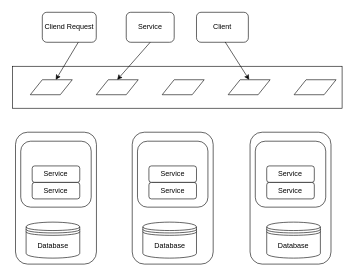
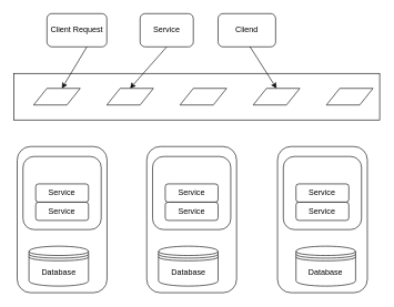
- <mxCell id="2" value="Cliend Request" style="rounded=1;whiteSpace=wrap;html=1;" vertex="1" parent="1"><mxGeometry x="70" y="20" width="90" height="50" as="geometry" /></mxCell>
+ <mxCell id="2" value="Client Request" style="rounded=1;whiteSpace=wrap;html=1;" vertex="1" parent="1"><mxGeometry x="70" y="20" width="90" height="50" as="geometry" /></mxCell>
- <mxCell id="4" value="Client" style="rounded=1;whiteSpace=wrap;html=1;" vertex="1" parent="1"><mxGeometry x="327.18" y="20" width="86.5" height="50" as="geometry" /></mxCell>
+ <mxCell id="4" value="Cliend" style="rounded=1;whiteSpace=wrap;html=1;" vertex="1" parent="1"><mxGeometry x="327.18" y="20" width="86.5" height="50" as="geometry" /></mxCell>
